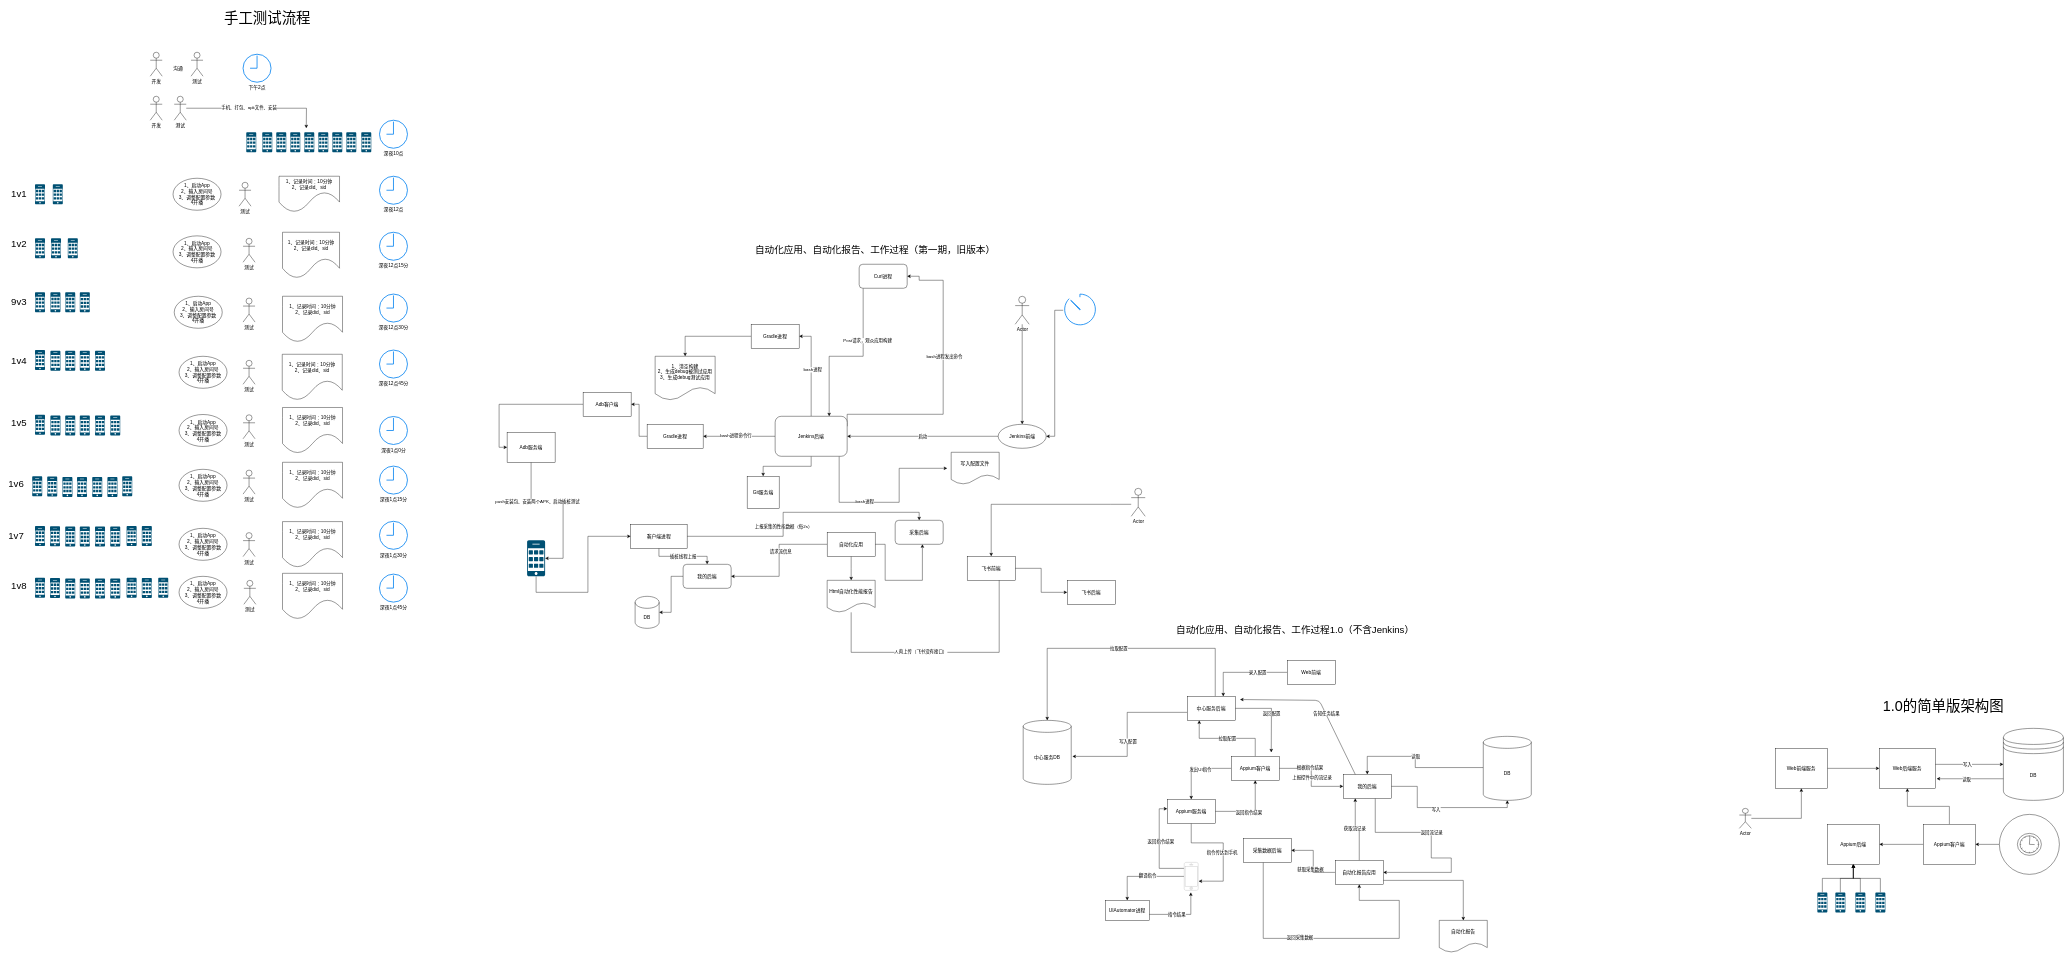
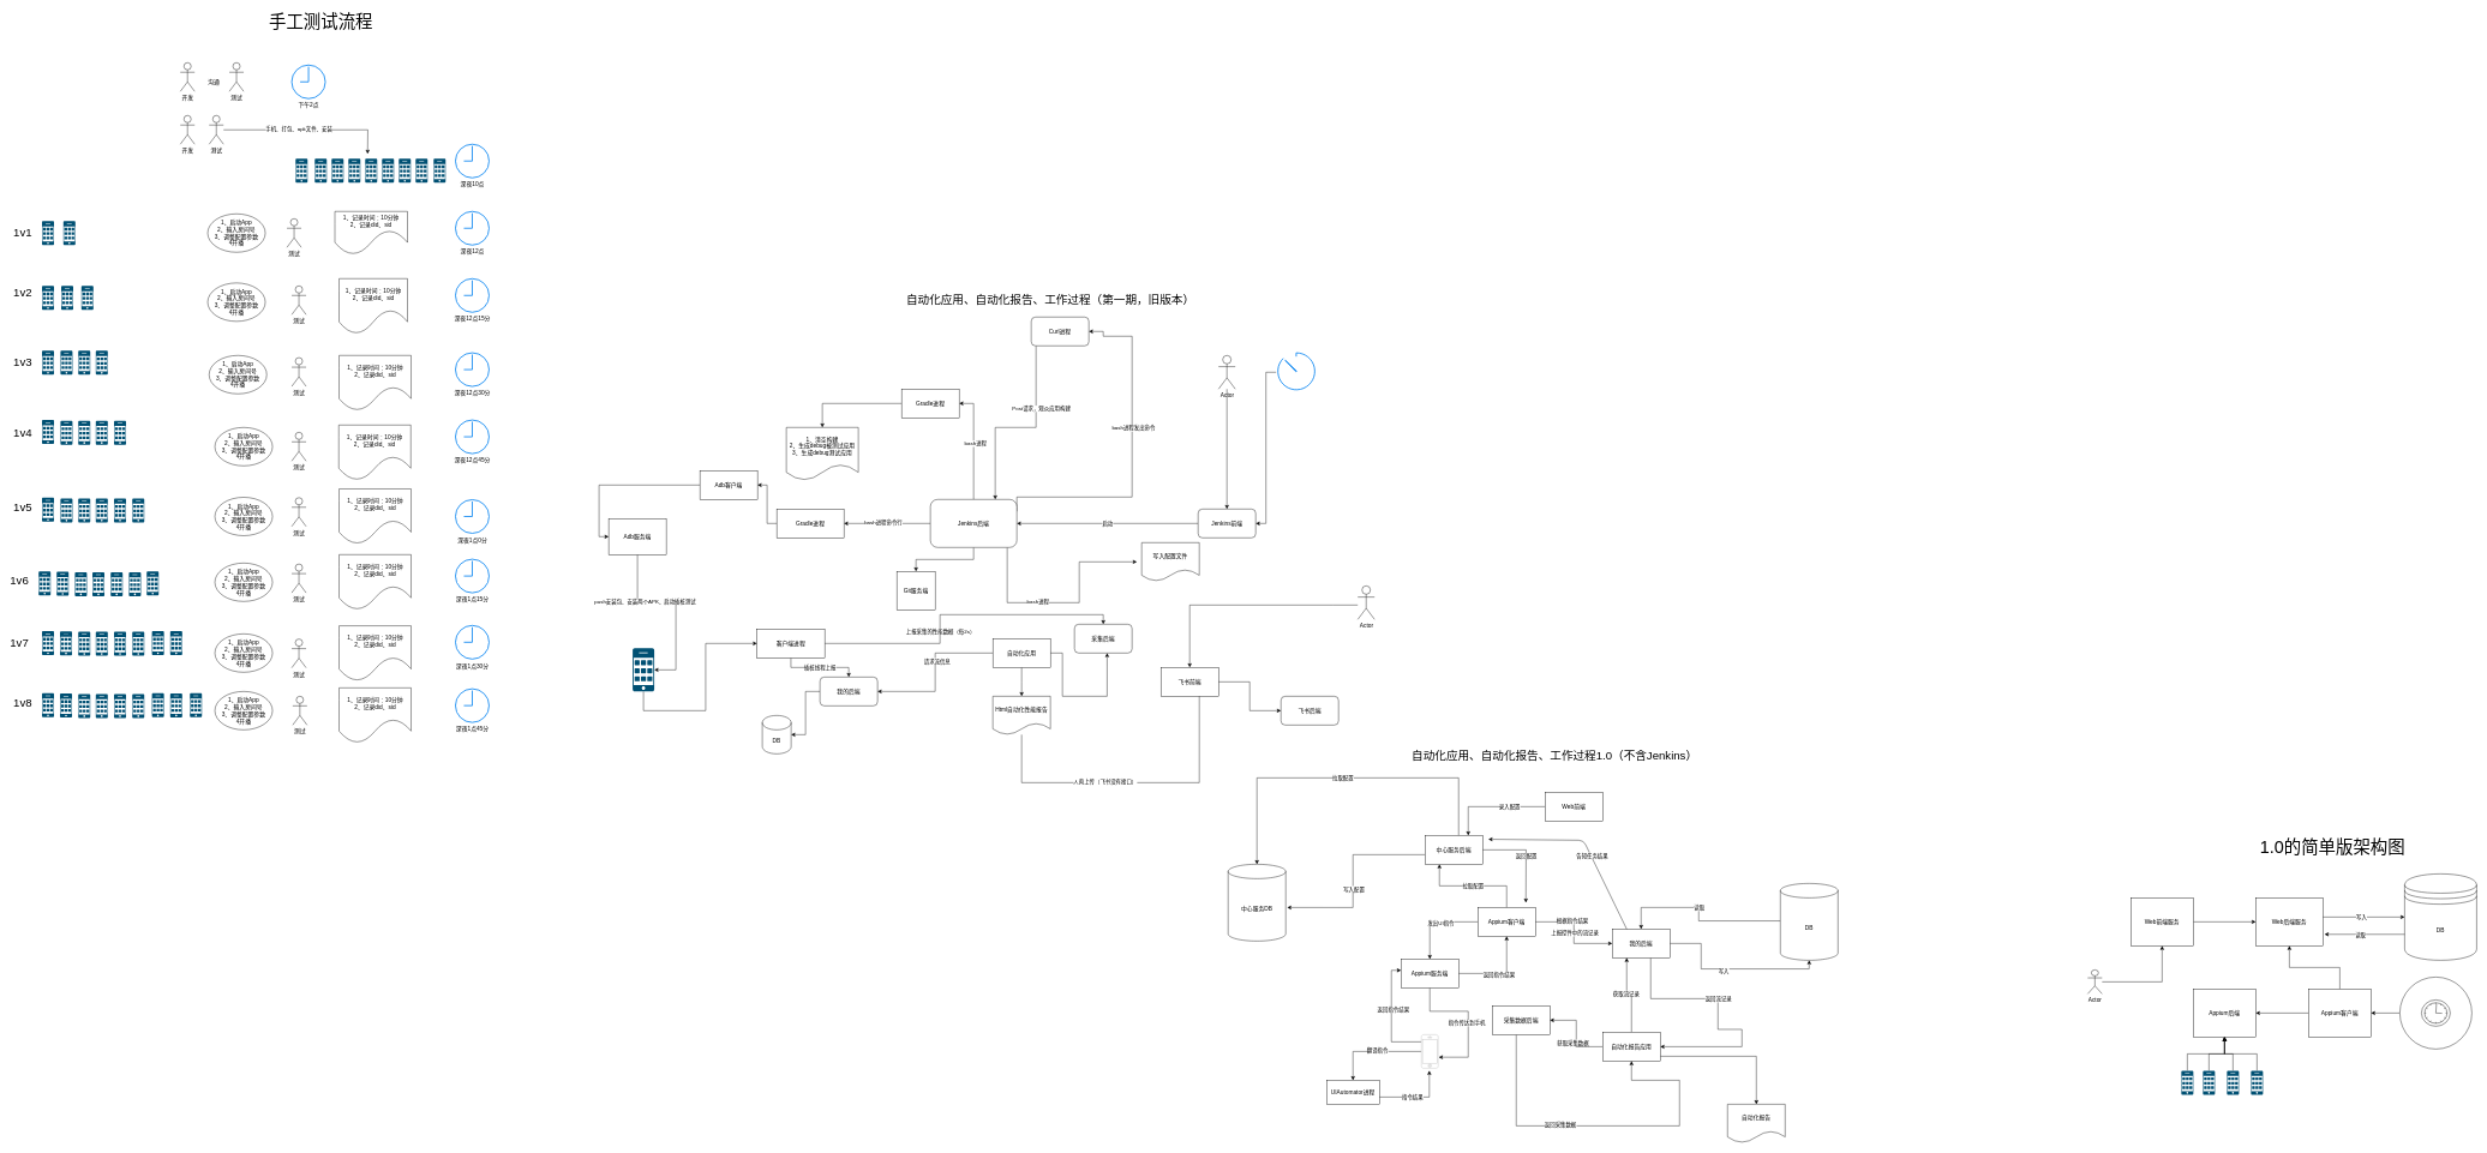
- <mxCell id="153" value="&lt;font style=&quot;font-size: 24px&quot;&gt;9v3&lt;/font&gt;" style="text;html=1;strokeColor=none;fillColor=none;align=center;verticalAlign=middle;whiteSpace=wrap;rounded=0;" vertex="1" parent="1"><mxGeometry x="27" y="735.25" width="40" height="40" as="geometry" /></mxCell>
+ <mxCell id="153" value="&lt;font style=&quot;font-size: 24px&quot;&gt;1v3&lt;/font&gt;" style="text;html=1;strokeColor=none;fillColor=none;align=center;verticalAlign=middle;whiteSpace=wrap;rounded=0;" vertex="1" parent="1"><mxGeometry x="27" y="735.25" width="40" height="40" as="geometry" /></mxCell>
- <mxCell id="77" value="Jenkins前端" style="ellipse;whiteSpace=wrap;html=1;" parent="1" vertex="1"><mxGeometry x="2494.5" y="1060" width="120" height="60" as="geometry" /></mxCell>
+ <mxCell id="77" value="Jenkins前端" style="rounded=1;whiteSpace=wrap;html=1;" parent="1" vertex="1"><mxGeometry x="2494.5" y="1060" width="120" height="60" as="geometry" /></mxCell>
- <mxCell id="127" value="飞书后端" style="rounded=0;whiteSpace=wrap;html=1;" parent="1" vertex="1"><mxGeometry x="2667" y="1450" width="120" height="60" as="geometry" /></mxCell>
+ <mxCell id="127" value="飞书后端" style="whiteSpace=wrap;html=1;rounded=1;" parent="1" vertex="1"><mxGeometry x="2667" y="1450" width="120" height="60" as="geometry" /></mxCell>
